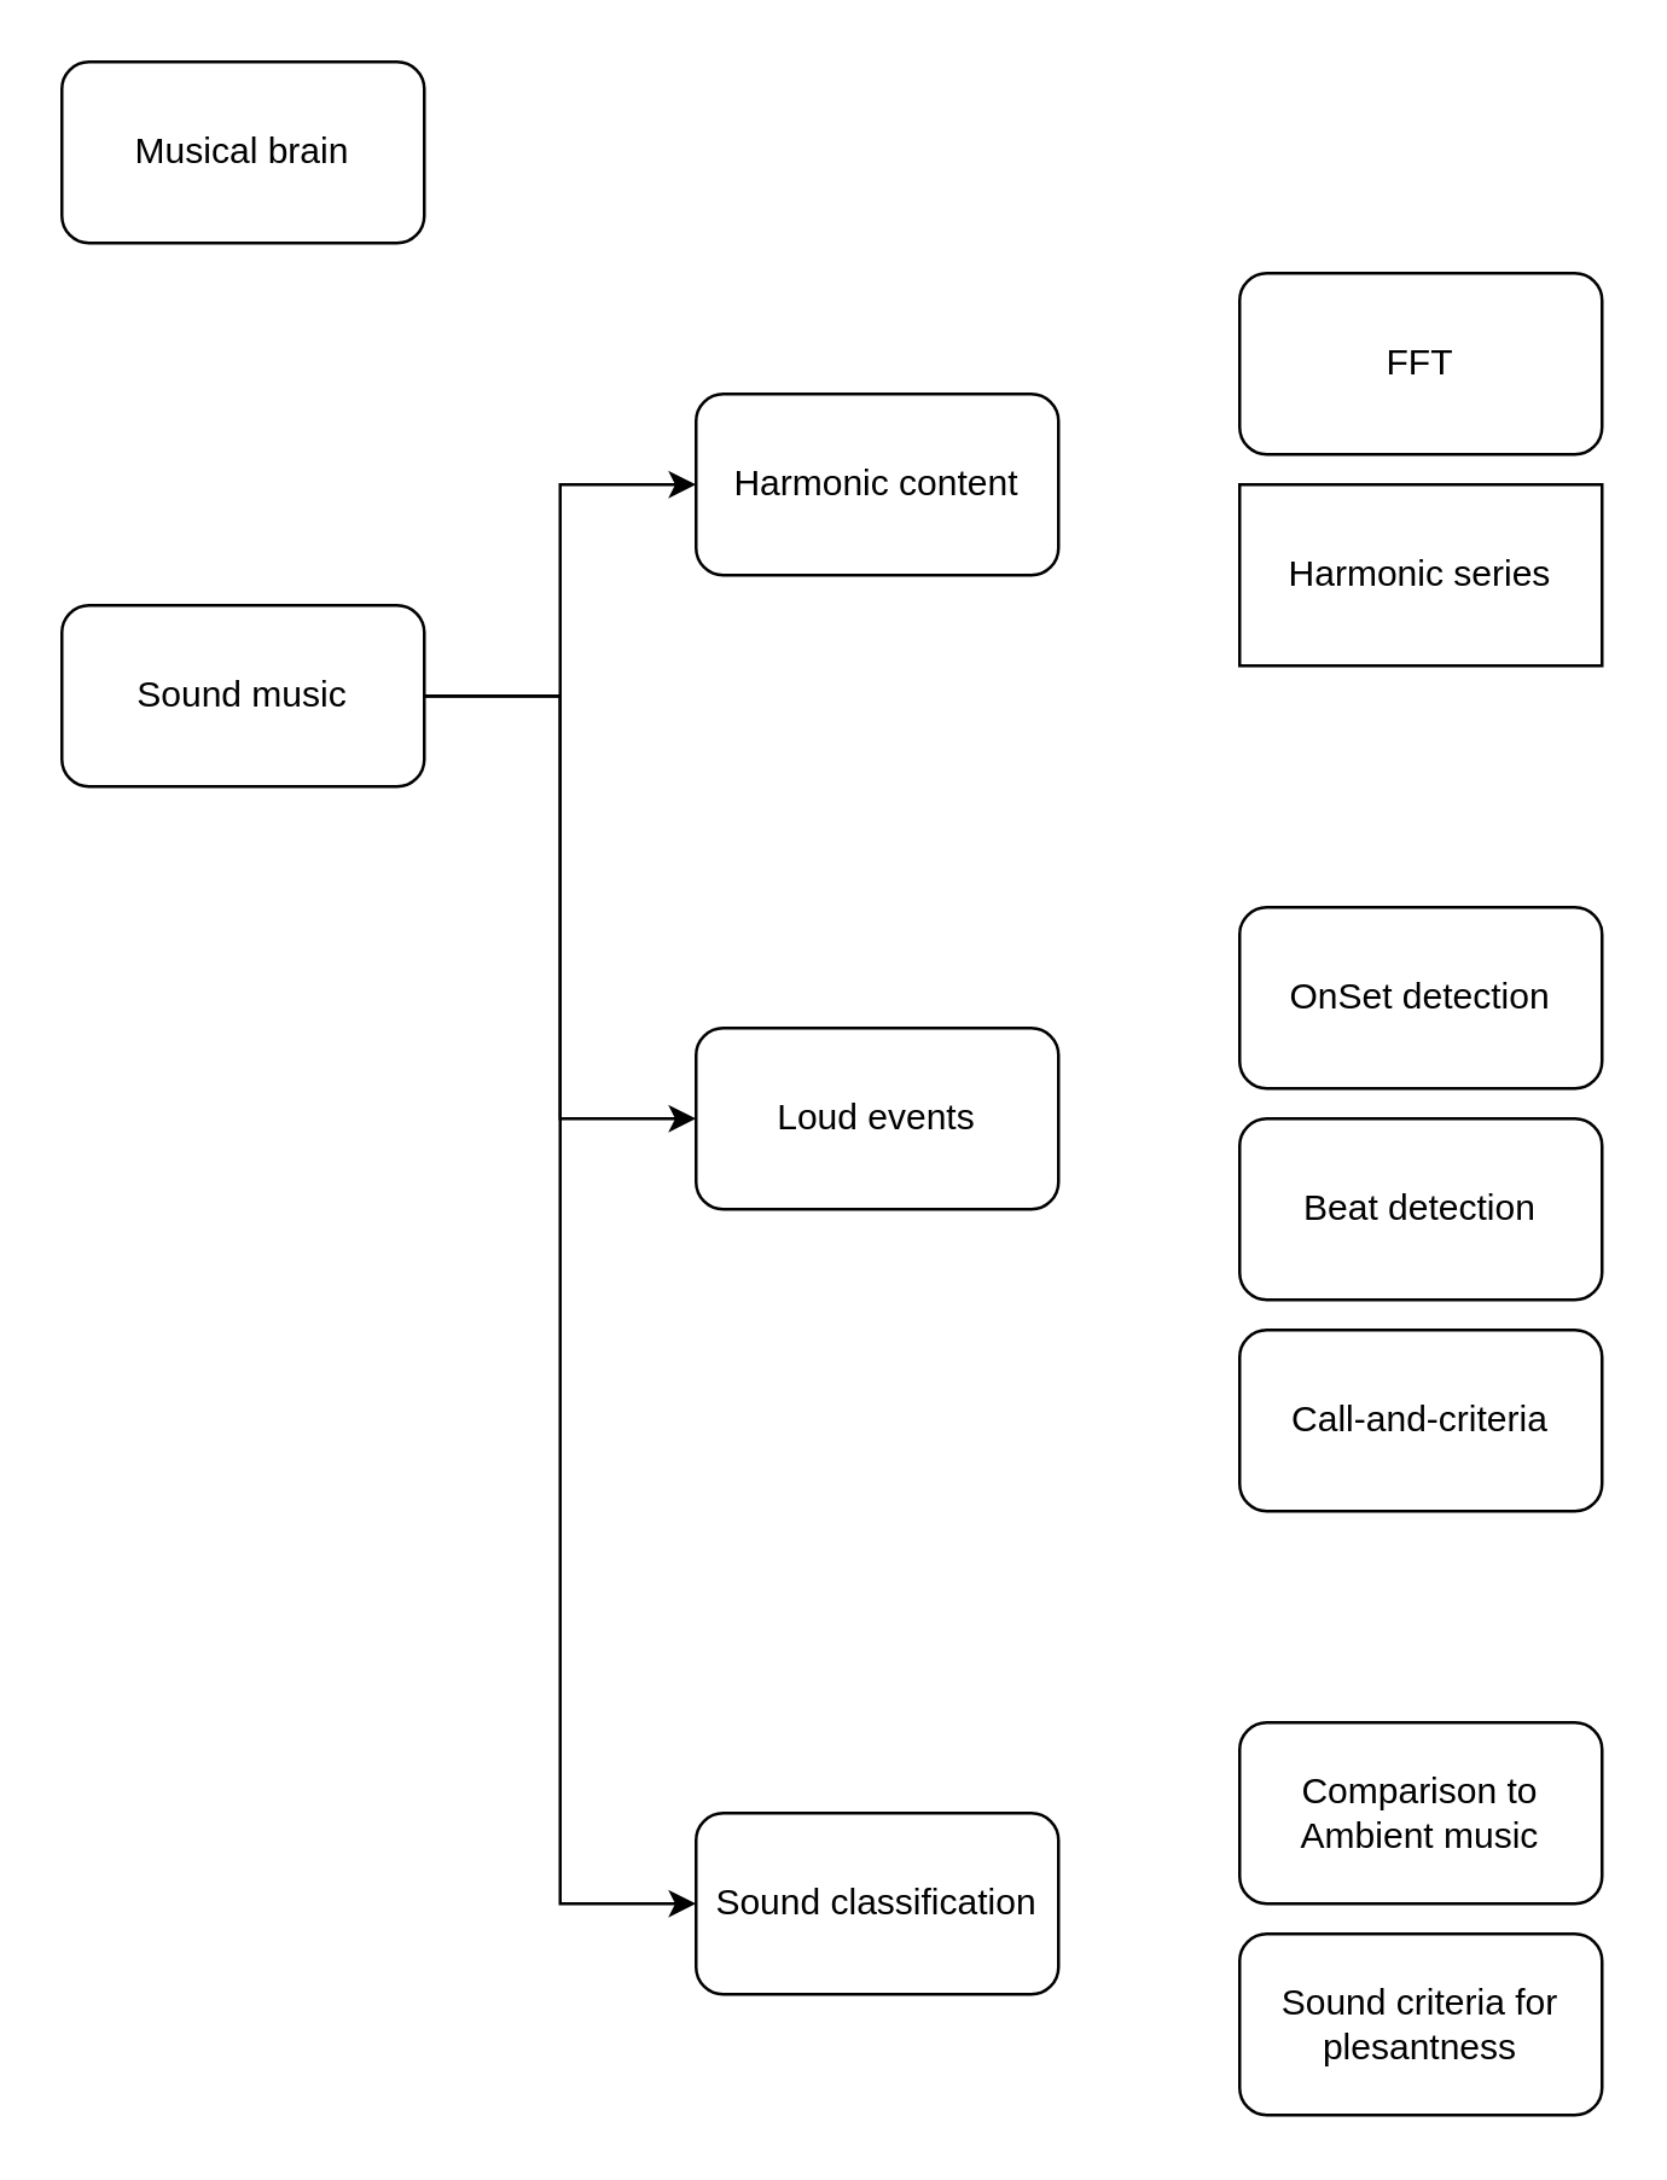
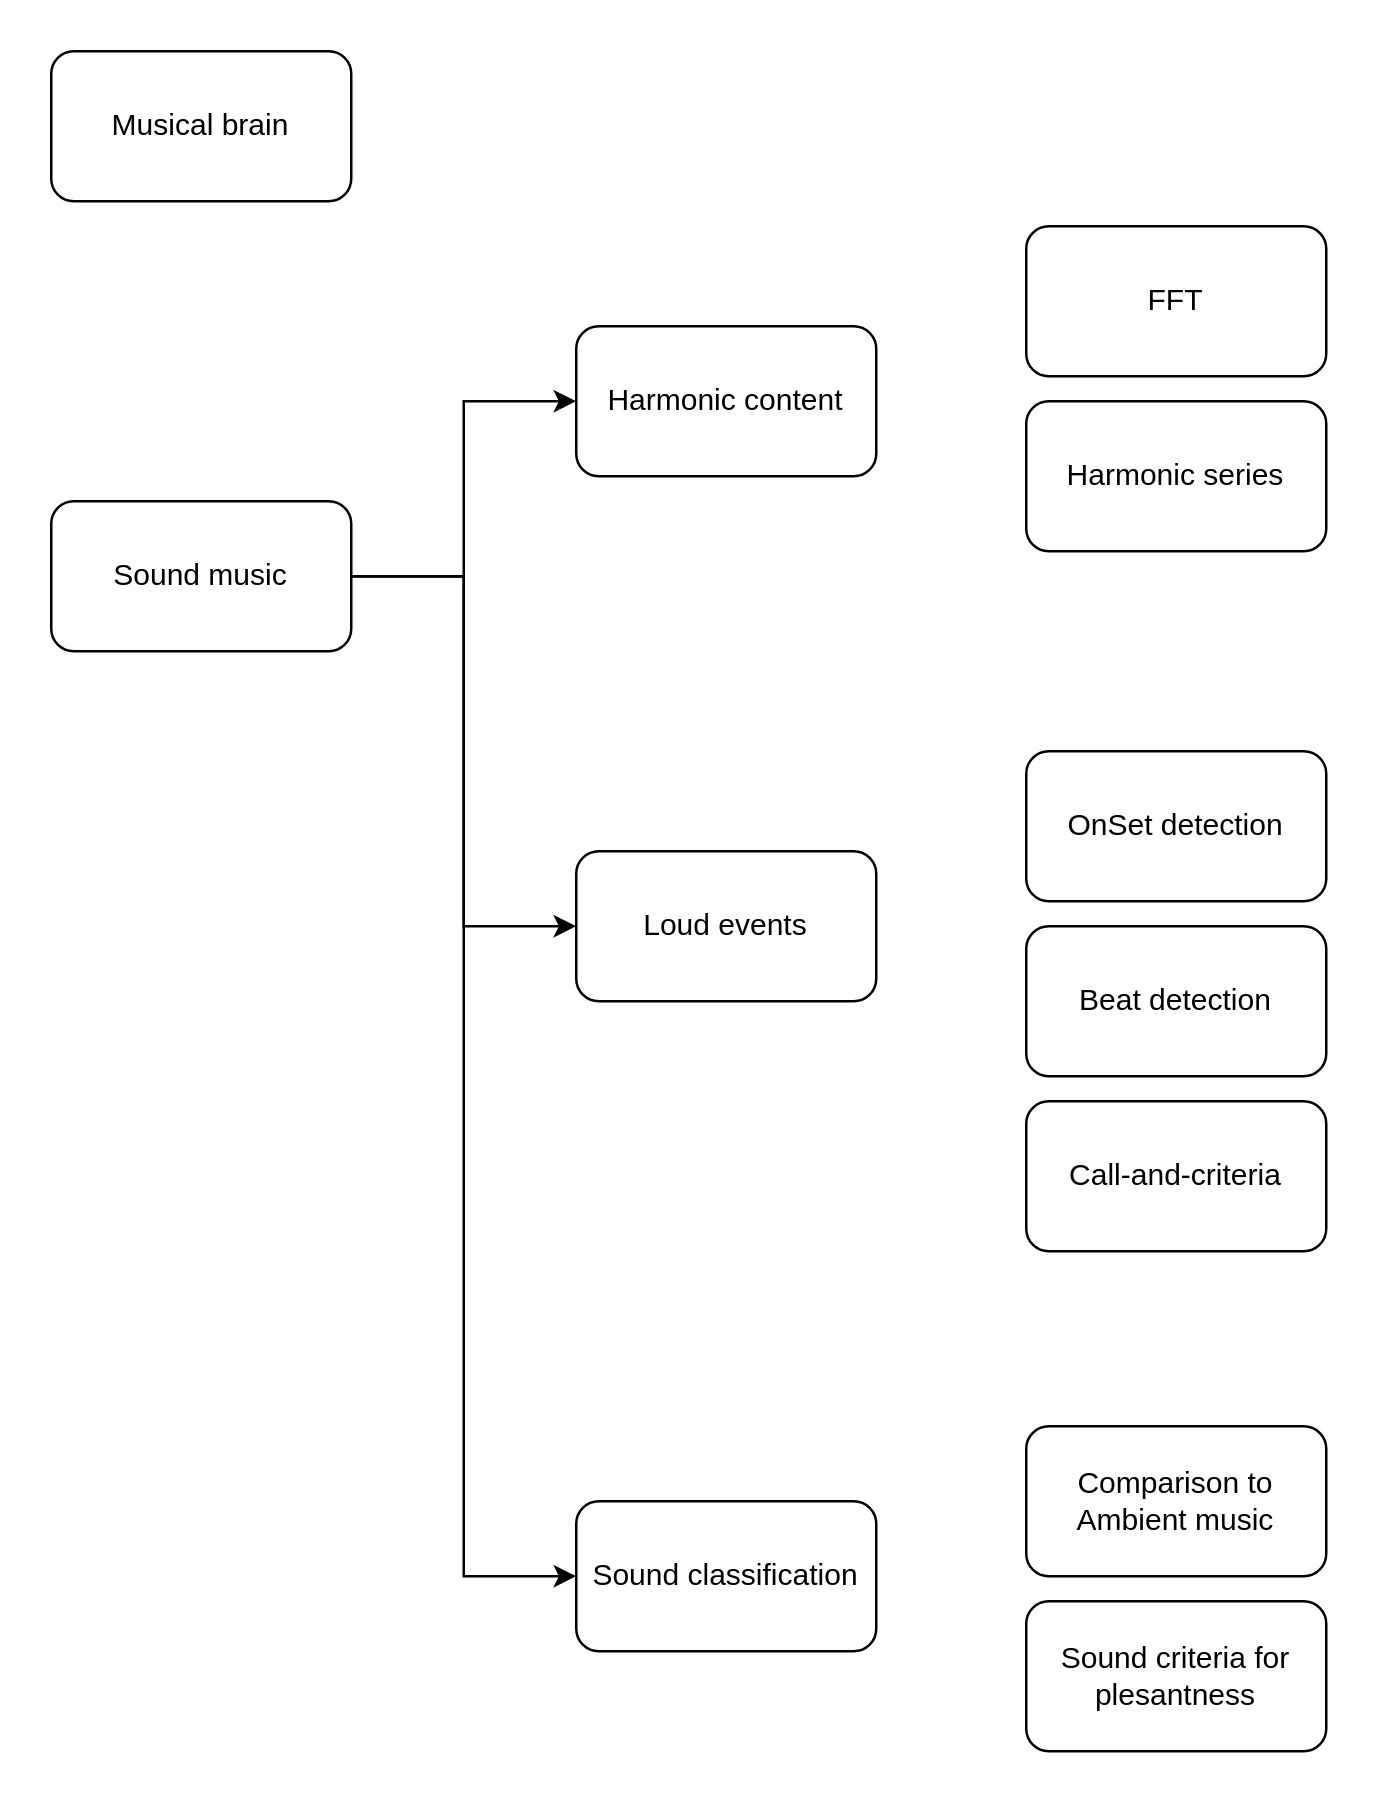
- <mxCell id="11" value="Harmonic series" style="whiteSpace=wrap;html=1;rounded=0;" vertex="1" parent="1"><mxGeometry x="410" y="160" width="120" height="60" as="geometry" /></mxCell>
+ <mxCell id="11" value="Harmonic series" style="rounded=1;whiteSpace=wrap;html=1;" vertex="1" parent="1"><mxGeometry x="410" y="160" width="120" height="60" as="geometry" /></mxCell>
